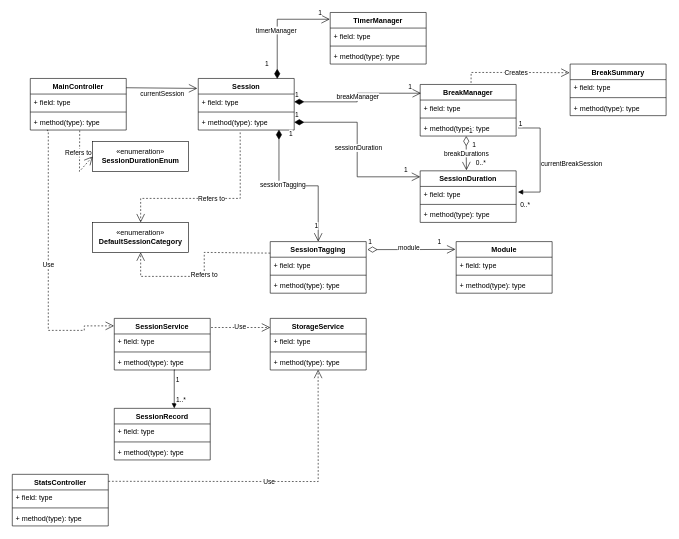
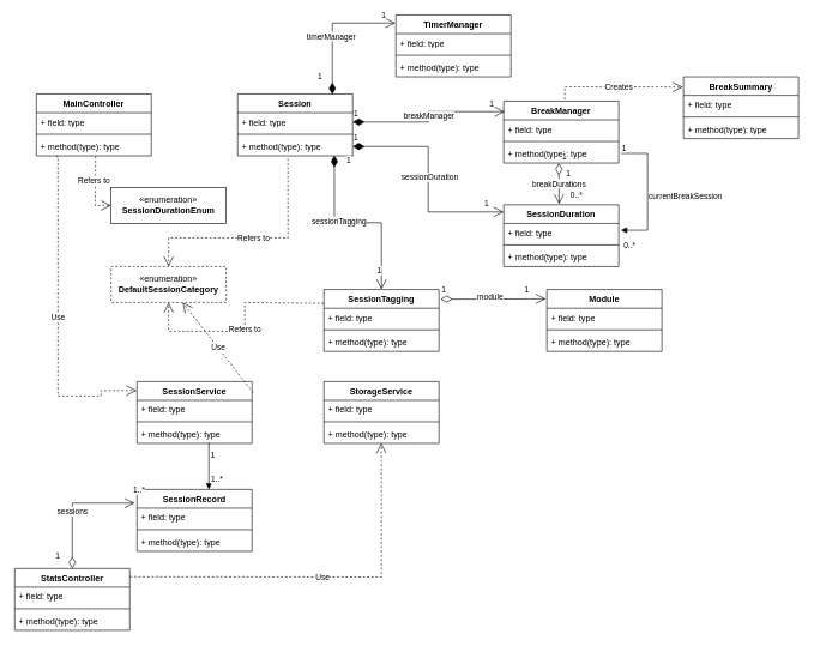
- <mxCell id="44" value="" style="endArrow=open;endFill=1;endSize=12;html=1;rounded=0;exitX=0.999;exitY=0.18;exitDx=0;exitDy=0;exitPerimeter=0;entryX=-0.01;entryY=0.193;entryDx=0;entryDy=0;entryPerimeter=0;" edge="1" parent="1" source="2" target="6"><mxGeometry width="160" relative="1" as="geometry"><mxPoint x="190" y="260" as="sourcePoint" /><mxPoint x="280" y="145" as="targetPoint" /></mxGeometry></mxCell>
- <mxCell id="45" value="currentSession" style="edgeLabel;html=1;align=center;verticalAlign=middle;resizable=0;points=[];" vertex="1" connectable="0" parent="44"><mxGeometry x="-0.126" y="2" relative="1" as="geometry"><mxPoint x="8" y="12" as="offset" /></mxGeometry></mxCell>
- <mxCell id="43" value="«enumeration»&lt;br&gt;&lt;b&gt;SessionDurationEnum&lt;/b&gt;" style="html=1;whiteSpace=wrap;" vertex="1" parent="1"><mxGeometry x="154" y="235" width="160" height="50" as="geometry" /></mxCell>
+ <mxCell id="43" value="«enumeration»&lt;br&gt;&lt;b&gt;SessionDurationEnum&lt;/b&gt;" style="html=1;whiteSpace=wrap;" vertex="1" parent="1"><mxGeometry x="154" y="260" width="160" height="50" as="geometry" /></mxCell>
- <mxCell id="42" value="«enumeration»&lt;br&gt;&lt;b&gt;DefaultSessionCategory&lt;/b&gt;" style="html=1;whiteSpace=wrap;" vertex="1" parent="1"><mxGeometry x="154" y="370" width="160" height="50" as="geometry" /></mxCell>
+ <mxCell id="42" value="«enumeration»&lt;br&gt;&lt;b&gt;DefaultSessionCategory&lt;/b&gt;" style="html=1;whiteSpace=wrap;dashed=1;" vertex="1" parent="1"><mxGeometry x="154" y="370" width="160" height="50" as="geometry" /></mxCell>
- <mxCell id="62" value="Use" style="endArrow=open;endSize=12;dashed=1;html=1;rounded=0;exitX=1.009;exitY=0.177;exitDx=0;exitDy=0;exitPerimeter=0;entryX=0;entryY=0.177;entryDx=0;entryDy=0;entryPerimeter=0;" edge="1" parent="1" source="30" target="34"><mxGeometry width="160" relative="1" as="geometry"><mxPoint x="390" y="650" as="sourcePoint" /><mxPoint x="550" y="650" as="targetPoint" /></mxGeometry></mxCell>
+ <mxCell id="62" value="Use" style="endArrow=open;endSize=12;dashed=1;html=1;rounded=0;exitX=1.009;exitY=0.177;exitDx=0;exitDy=0;exitPerimeter=0;" edge="1" parent="1" source="30" target="42"><mxGeometry width="160" relative="1" as="geometry"><mxPoint x="390" y="650" as="sourcePoint" /><mxPoint x="550" y="650" as="targetPoint" /></mxGeometry></mxCell>
+ <mxCell id="74" value="1" style="endArrow=open;html=1;endSize=12;startArrow=diamondThin;startSize=14;startFill=0;edgeStyle=orthogonalEdgeStyle;align=left;verticalAlign=bottom;rounded=0;exitX=0.5;exitY=0;exitDx=0;exitDy=0;entryX=-0.02;entryY=0.221;entryDx=0;entryDy=0;entryPerimeter=0;" edge="1" parent="1" source="69" target="38"><mxGeometry x="-0.899" y="25" relative="1" as="geometry"><mxPoint x="20" y="772.66" as="sourcePoint" /><mxPoint x="180" y="756.4" as="targetPoint" /><Array as="points"><mxPoint x="100" y="699" /></Array><mxPoint as="offset" /></mxGeometry></mxCell>
+ <mxCell id="75" value="1..*" style="edgeLabel;html=1;align=center;verticalAlign=middle;resizable=0;points=[];" vertex="1" connectable="0" parent="74"><mxGeometry x="0.638" y="-1" relative="1" as="geometry"><mxPoint x="38" y="-20" as="offset" /></mxGeometry></mxCell>
+ <mxCell id="76" value="sessions" style="edgeLabel;html=1;align=center;verticalAlign=middle;resizable=0;points=[];" vertex="1" connectable="0" parent="74"><mxGeometry x="0.252" y="-2" relative="1" as="geometry"><mxPoint x="-20" y="9" as="offset" /></mxGeometry></mxCell>
